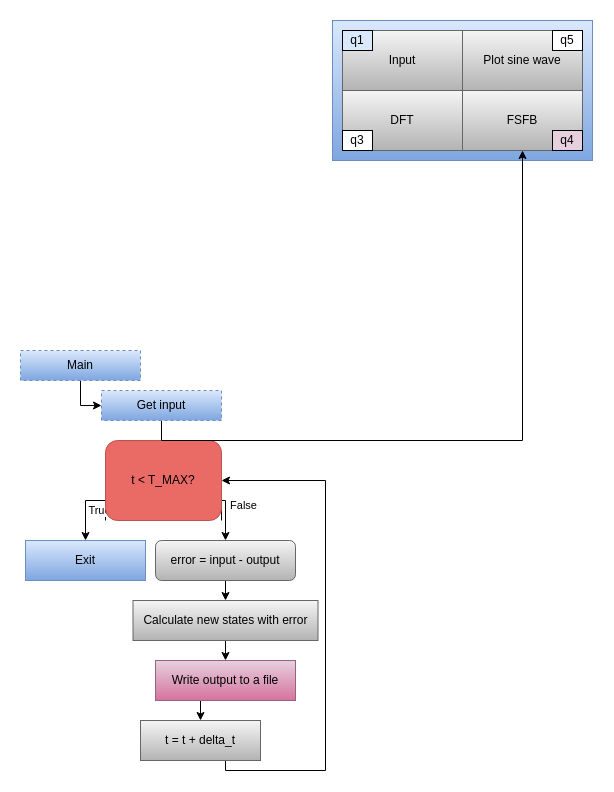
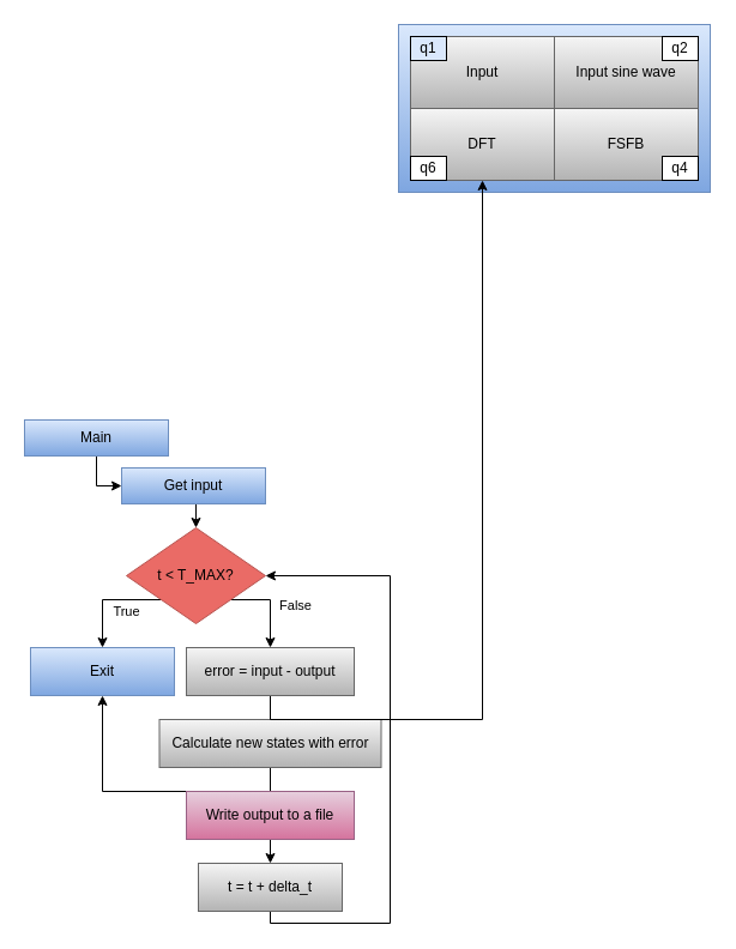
- <mxCell id="25" value="q5" style="rounded=0;whiteSpace=wrap;html=1;" vertex="1" parent="1"><mxGeometry x="552" width="30" height="20" as="geometry" y="30" /></mxCell>
+ <mxCell id="25" value="q2" style="rounded=0;whiteSpace=wrap;html=1;" vertex="1" parent="1"><mxGeometry x="552" width="30" height="20" as="geometry" y="30" /></mxCell>
- <mxCell id="21" value="Plot sine wave" style="rounded=0;whiteSpace=wrap;html=1;gradientColor=#b3b3b3;fillColor=#f5f5f5;strokeColor=#666666;" vertex="1" parent="1"><mxGeometry x="462" width="120" height="60" as="geometry" y="30" /></mxCell>
+ <mxCell id="21" value="Input sine wave" style="rounded=0;whiteSpace=wrap;html=1;gradientColor=#b3b3b3;fillColor=#f5f5f5;strokeColor=#666666;" vertex="1" parent="1"><mxGeometry x="462" width="120" height="60" as="geometry" y="30" /></mxCell>
- <mxCell id="26" value="q3" style="rounded=0;whiteSpace=wrap;html=1;" vertex="1" parent="1"><mxGeometry x="342" y="130" width="30" height="20" as="geometry" /></mxCell>
+ <mxCell id="26" value="q6" style="rounded=0;whiteSpace=wrap;html=1;" vertex="1" parent="1"><mxGeometry x="342" y="130" width="30" height="20" as="geometry" /></mxCell>
- <mxCell id="27" value="q4" style="rounded=0;whiteSpace=wrap;html=1;fillColor=#e6d0de;" vertex="1" parent="1"><mxGeometry x="552" y="130" width="30" height="20" as="geometry" /></mxCell>
+ <mxCell id="27" value="q4" style="rounded=0;whiteSpace=wrap;html=1;" vertex="1" parent="1"><mxGeometry x="552" y="130" width="30" height="20" as="geometry" /></mxCell>
- <mxCell id="4" value="Main" style="rounded=0;whiteSpace=wrap;html=1;gradientColor=#7ea6e0;fillColor=#dae8fc;strokeColor=#6c8ebf;dashed=1;" vertex="1" parent="1"><mxGeometry x="20" y="350" width="120" height="30" as="geometry" /></mxCell>
+ <mxCell id="4" value="Main" style="rounded=0;whiteSpace=wrap;html=1;gradientColor=#7ea6e0;fillColor=#dae8fc;strokeColor=#6c8ebf;" vertex="1" parent="1"><mxGeometry x="20" y="350" width="120" height="30" as="geometry" /></mxCell>
- <mxCell id="19" value="Get input" style="rounded=0;whiteSpace=wrap;html=1;gradientColor=#7ea6e0;fillColor=#dae8fc;strokeColor=#6c8ebf;dashed=1;" vertex="1" parent="1"><mxGeometry x="101" y="390" width="120" height="30" as="geometry" /></mxCell>
+ <mxCell id="19" value="Get input" style="rounded=0;whiteSpace=wrap;html=1;gradientColor=#7ea6e0;fillColor=#dae8fc;strokeColor=#6c8ebf;" vertex="1" parent="1"><mxGeometry x="101" y="390" width="120" height="30" as="geometry" /></mxCell>
- <mxCell id="18" style="edgeStyle=orthogonalEdgeStyle;rounded=0;orthogonalLoop=1;jettySize=auto;html=1;exitX=0.5;exitY=1;exitDx=0;exitDy=0;" edge="1" parent="1" source="19" target="23"><mxGeometry relative="1" as="geometry" /></mxCell>
+ <mxCell id="18" style="edgeStyle=orthogonalEdgeStyle;rounded=0;orthogonalLoop=1;jettySize=auto;html=1;exitX=0.5;exitY=1;exitDx=0;exitDy=0;entryX=0.5;entryY=0;entryDx=0;entryDy=0;" edge="1" parent="1" source="19" target="8"><mxGeometry relative="1" as="geometry" /></mxCell>
- <mxCell id="8" value="&lt;span style=&quot;font-family: &amp;#34;helvetica&amp;#34; ; font-size: 12px ; font-style: normal ; font-weight: 400 ; letter-spacing: normal ; text-align: center ; text-indent: 0px ; text-transform: none ; word-spacing: 0px ; float: none ; display: inline ; background-color: rgb(234 , 107 , 102)&quot;&gt;t &amp;lt; T_MAX?&lt;/span&gt;" style="whiteSpace=wrap;html=1;gradientColor=none;fillColor=#EA6B66;strokeColor=#b85450;rounded=1;" vertex="1" parent="1"><mxGeometry x="105" y="440" width="116" height="80" as="geometry" /></mxCell>
+ <mxCell id="8" value="&lt;span style=&quot;font-family: &amp;#34;helvetica&amp;#34; ; font-size: 12px ; font-style: normal ; font-weight: 400 ; letter-spacing: normal ; text-align: center ; text-indent: 0px ; text-transform: none ; word-spacing: 0px ; float: none ; display: inline ; background-color: rgb(234 , 107 , 102)&quot;&gt;t &amp;lt; T_MAX?&lt;/span&gt;" style="rhombus;whiteSpace=wrap;html=1;gradientColor=none;fillColor=#EA6B66;strokeColor=#b85450;" vertex="1" parent="1"><mxGeometry x="105" y="440" width="116" height="80" as="geometry" /></mxCell>
- <mxCell id="16" value="error = input - output" style="whiteSpace=wrap;html=1;gradientColor=#b3b3b3;fillColor=#f5f5f5;strokeColor=#666666;rounded=1;" vertex="1" parent="1"><mxGeometry x="155" y="540" width="140" height="40" as="geometry" /></mxCell>
+ <mxCell id="16" value="error = input - output" style="rounded=0;whiteSpace=wrap;html=1;gradientColor=#b3b3b3;fillColor=#f5f5f5;strokeColor=#666666;" vertex="1" parent="1"><mxGeometry x="155" y="540" width="140" height="40" as="geometry" /></mxCell>
- <mxCell id="15" style="edgeStyle=orthogonalEdgeStyle;rounded=0;orthogonalLoop=1;jettySize=auto;html=1;exitX=0.5;exitY=1;exitDx=0;exitDy=0;entryX=0.5;entryY=0;entryDx=0;entryDy=0;" edge="1" parent="1" source="16" target="12"><mxGeometry relative="1" as="geometry" /></mxCell>
+ <mxCell id="15" style="edgeStyle=orthogonalEdgeStyle;rounded=0;orthogonalLoop=1;jettySize=auto;html=1;exitX=0.5;exitY=1;exitDx=0;exitDy=0;" edge="1" parent="1" source="16" target="22"><mxGeometry relative="1" as="geometry" /></mxCell>
- <mxCell id="11" style="edgeStyle=orthogonalEdgeStyle;rounded=0;orthogonalLoop=1;jettySize=auto;html=1;exitX=0.5;exitY=1;exitDx=0;exitDy=0;entryX=0.5;entryY=0;entryDx=0;entryDy=0;" edge="1" parent="1" source="12" target="14"><mxGeometry relative="1" as="geometry" /></mxCell>
+ <mxCell id="11" style="edgeStyle=orthogonalEdgeStyle;rounded=0;orthogonalLoop=1;jettySize=auto;html=1;exitX=0.5;exitY=1;exitDx=0;exitDy=0;" edge="1" parent="1" source="12" target="17"><mxGeometry relative="1" as="geometry" /></mxCell>
- <mxCell id="10" value="t = t + delta_t" style="rounded=0;whiteSpace=wrap;html=1;gradientColor=#b3b3b3;fillColor=#f5f5f5;strokeColor=#666666;" vertex="1" parent="1"><mxGeometry x="140" y="720" width="120" height="40" as="geometry" /></mxCell>
+ <mxCell id="10" value="t = t + delta_t" style="rounded=0;whiteSpace=wrap;html=1;gradientColor=#b3b3b3;fillColor=#f5f5f5;strokeColor=#666666;" vertex="1" parent="1"><mxGeometry x="165" y="720" width="120" height="40" as="geometry" /></mxCell>
